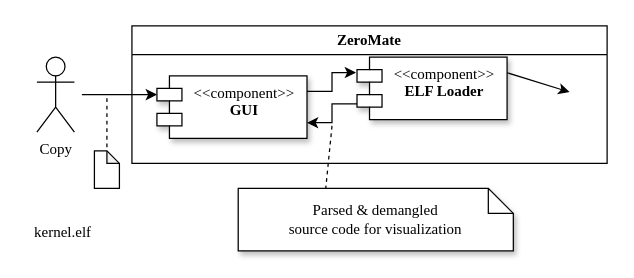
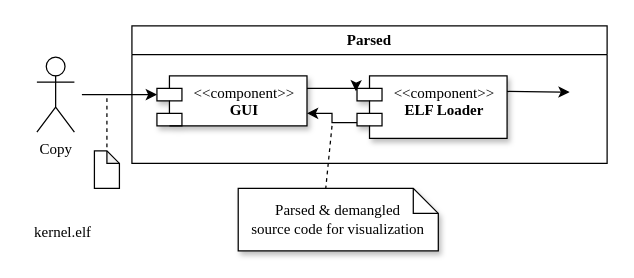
- <mxCell id="2" value="ZeroMate" style="swimlane;whiteSpace=wrap;html=1;fontFamily=Computer Modern;" vertex="1" parent="1"><mxGeometry x="105" y="20" width="380" height="110" as="geometry" /></mxCell>
+ <mxCell id="2" value="Parsed" style="swimlane;whiteSpace=wrap;html=1;fontFamily=Computer Modern;" vertex="1" parent="1"><mxGeometry x="105" y="20" width="380" height="110" as="geometry" /></mxCell>
- <mxCell id="5" value="&amp;lt;&amp;lt;component&amp;gt;&amp;gt;&lt;br&gt;&lt;b&gt;ELF Loader&lt;/b&gt;" style="shape=module;align=left;spacingLeft=20;align=center;verticalAlign=top;whiteSpace=wrap;html=1;shadow=1;fontFamily=Computer Modern;" vertex="1" parent="2"><mxGeometry x="180" y="25" width="120" height="50" as="geometry" /></mxCell>
+ <mxCell id="5" value="&amp;lt;&amp;lt;component&amp;gt;&amp;gt;&lt;br&gt;&lt;b&gt;ELF Loader&lt;/b&gt;" style="shape=module;align=left;spacingLeft=20;align=center;verticalAlign=top;whiteSpace=wrap;html=1;shadow=1;fontFamily=Computer Modern;" vertex="1" parent="2"><mxGeometry x="180" y="40" width="120" height="50" as="geometry" /></mxCell>
- <mxCell id="4" value="&amp;lt;&amp;lt;component&amp;gt;&amp;gt;&lt;br&gt;&lt;b&gt;GUI&lt;/b&gt;" style="shape=module;align=left;spacingLeft=20;align=center;verticalAlign=top;whiteSpace=wrap;html=1;shadow=1;fontFamily=Computer Modern;" vertex="1" parent="2"><mxGeometry x="20" y="40" width="120" height="50" as="geometry" /></mxCell>
+ <mxCell id="4" value="&amp;lt;&amp;lt;component&amp;gt;&amp;gt;&lt;br&gt;&lt;b&gt;GUI&lt;/b&gt;" style="shape=module;align=left;spacingLeft=20;align=center;verticalAlign=top;whiteSpace=wrap;html=1;shadow=1;fontFamily=Computer Modern;" vertex="1" parent="2"><mxGeometry x="20" y="40" width="120" height="40" as="geometry" /></mxCell>
- <mxCell id="9" value="Parsed &amp;amp; demangled &lt;br&gt;source code for visualization" style="shape=note;size=20;whiteSpace=wrap;html=1;shadow=1;fontFamily=Computer Modern;" vertex="1" parent="1"><mxGeometry x="190" y="150" width="220" height="50" as="geometry" /></mxCell>
+ <mxCell id="9" value="Parsed &amp;amp; demangled &lt;br&gt;source code for visualization" style="shape=note;size=20;whiteSpace=wrap;html=1;shadow=1;fontFamily=Computer Modern;" vertex="1" parent="1"><mxGeometry x="190" y="150" width="160" height="50" as="geometry" /></mxCell>
